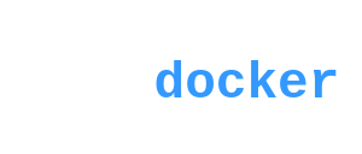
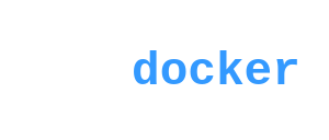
- <mxCell id="3" value="&lt;div style=&quot;text-align: left; font-size: 57px;&quot;&gt;&lt;span style=&quot;font-size: 57px;&quot;&gt;docker&lt;/span&gt;&lt;/div&gt;" style="text;strokeColor=none;fillColor=none;html=1;fontSize=57;fontStyle=1;verticalAlign=bottom;align=left;shadow=0;fontFamily=Courier New;fontColor=#3399FF;" vertex="1" parent="1"><mxGeometry x="168" y="52" width="220" height="76" as="geometry" /></mxCell>
+ <mxCell id="3" value="&lt;div style=&quot;text-align: left; font-size: 57px;&quot;&gt;&lt;span style=&quot;font-size: 57px;&quot;&gt;docker&lt;/span&gt;&lt;/div&gt;" style="text;strokeColor=none;fillColor=none;html=1;fontSize=57;fontStyle=1;verticalAlign=bottom;align=left;shadow=0;fontFamily=Courier New;fontColor=#3399FF;" vertex="1" parent="1"><mxGeometry x="158" y="47" width="220" height="76" as="geometry" /></mxCell>
